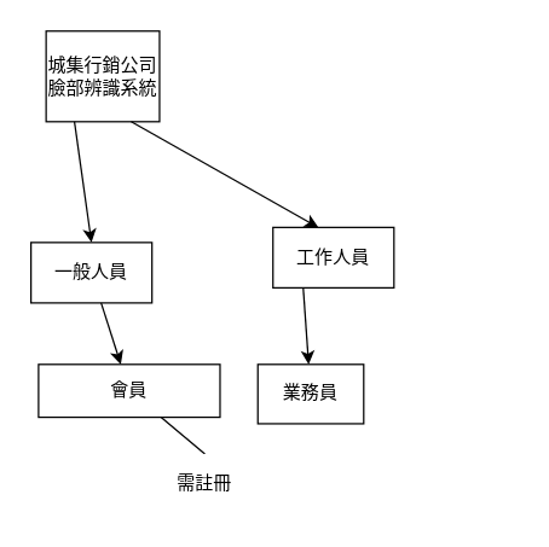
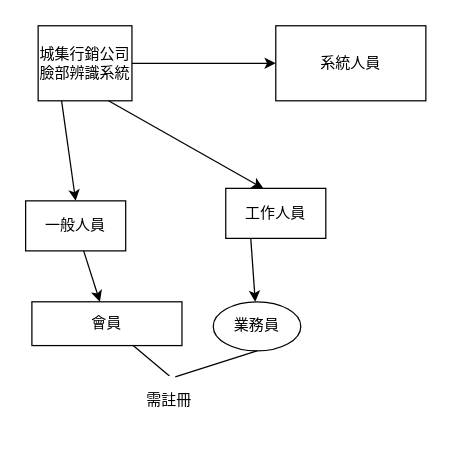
+ <mxCell id="3" value="" style="endArrow=classic;html=1;rounded=0;" edge="1" parent="1" source="2" target="4"><mxGeometry width="50" height="50" relative="1" as="geometry"><mxPoint x="150" y="100" as="sourcePoint" /><mxPoint x="220.711" y="50" as="targetPoint" /></mxGeometry></mxCell>
+ <mxCell id="4" value="系統人員" style="rounded=0;whiteSpace=wrap;html=1;" vertex="1" parent="1"><mxGeometry x="220.001" y="20" width="120" height="60" as="geometry" /></mxCell>
- <mxCell id="12" value="業務員" style="rounded=0;whiteSpace=wrap;html=1;" vertex="1" parent="1"><mxGeometry x="170" y="240.71" width="70" height="39.29" as="geometry" /></mxCell>
+ <mxCell id="12" value="業務員" style="ellipse;whiteSpace=wrap;html=1;" vertex="1" parent="1"><mxGeometry x="170" y="240.71" width="70" height="39.29" as="geometry" /></mxCell>
+ <mxCell id="15" value="" style="endArrow=none;html=1;rounded=0;entryX=0.5;entryY=1;entryDx=0;entryDy=0;exitX=0.558;exitY=0.017;exitDx=0;exitDy=0;exitPerimeter=0;" edge="1" parent="1" source="14" target="12"><mxGeometry width="50" height="50" relative="1" as="geometry"><mxPoint x="190" y="440" as="sourcePoint" /><mxPoint x="240" y="390" as="targetPoint" /></mxGeometry></mxCell>
